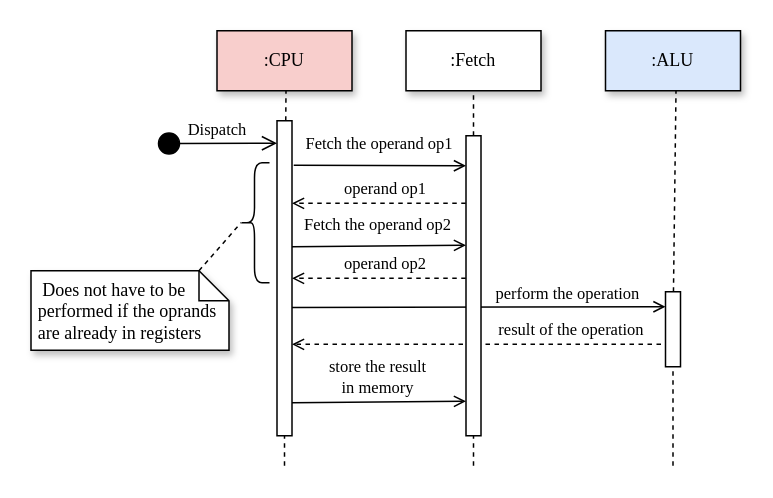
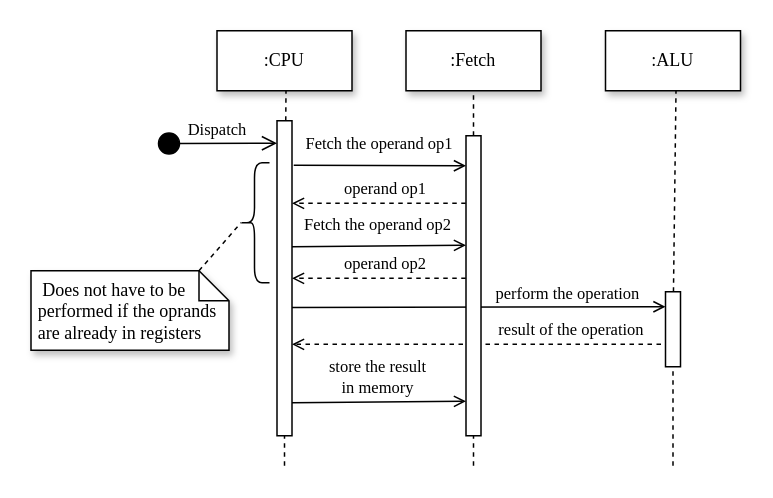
- <mxCell id="6" value=":CPU" style="rounded=0;whiteSpace=wrap;html=1;shadow=1;fontFamily=Computer Modern;fillColor=#f8cecc;" vertex="1" parent="1"><mxGeometry x="144" y="20" width="90" height="40" as="geometry" /></mxCell>
+ <mxCell id="6" value=":CPU" style="rounded=0;whiteSpace=wrap;html=1;shadow=1;fontFamily=Computer Modern;" vertex="1" parent="1"><mxGeometry x="144" y="20" width="90" height="40" as="geometry" /></mxCell>
- <mxCell id="17" value=":ALU" style="rounded=0;whiteSpace=wrap;html=1;shadow=1;fontFamily=Computer Modern;fillColor=#dae8fc;" vertex="1" parent="1"><mxGeometry x="403" y="20" width="90" height="40" as="geometry" /></mxCell>
+ <mxCell id="17" value=":ALU" style="rounded=0;whiteSpace=wrap;html=1;shadow=1;fontFamily=Computer Modern;" vertex="1" parent="1"><mxGeometry x="403" y="20" width="90" height="40" as="geometry" /></mxCell>
